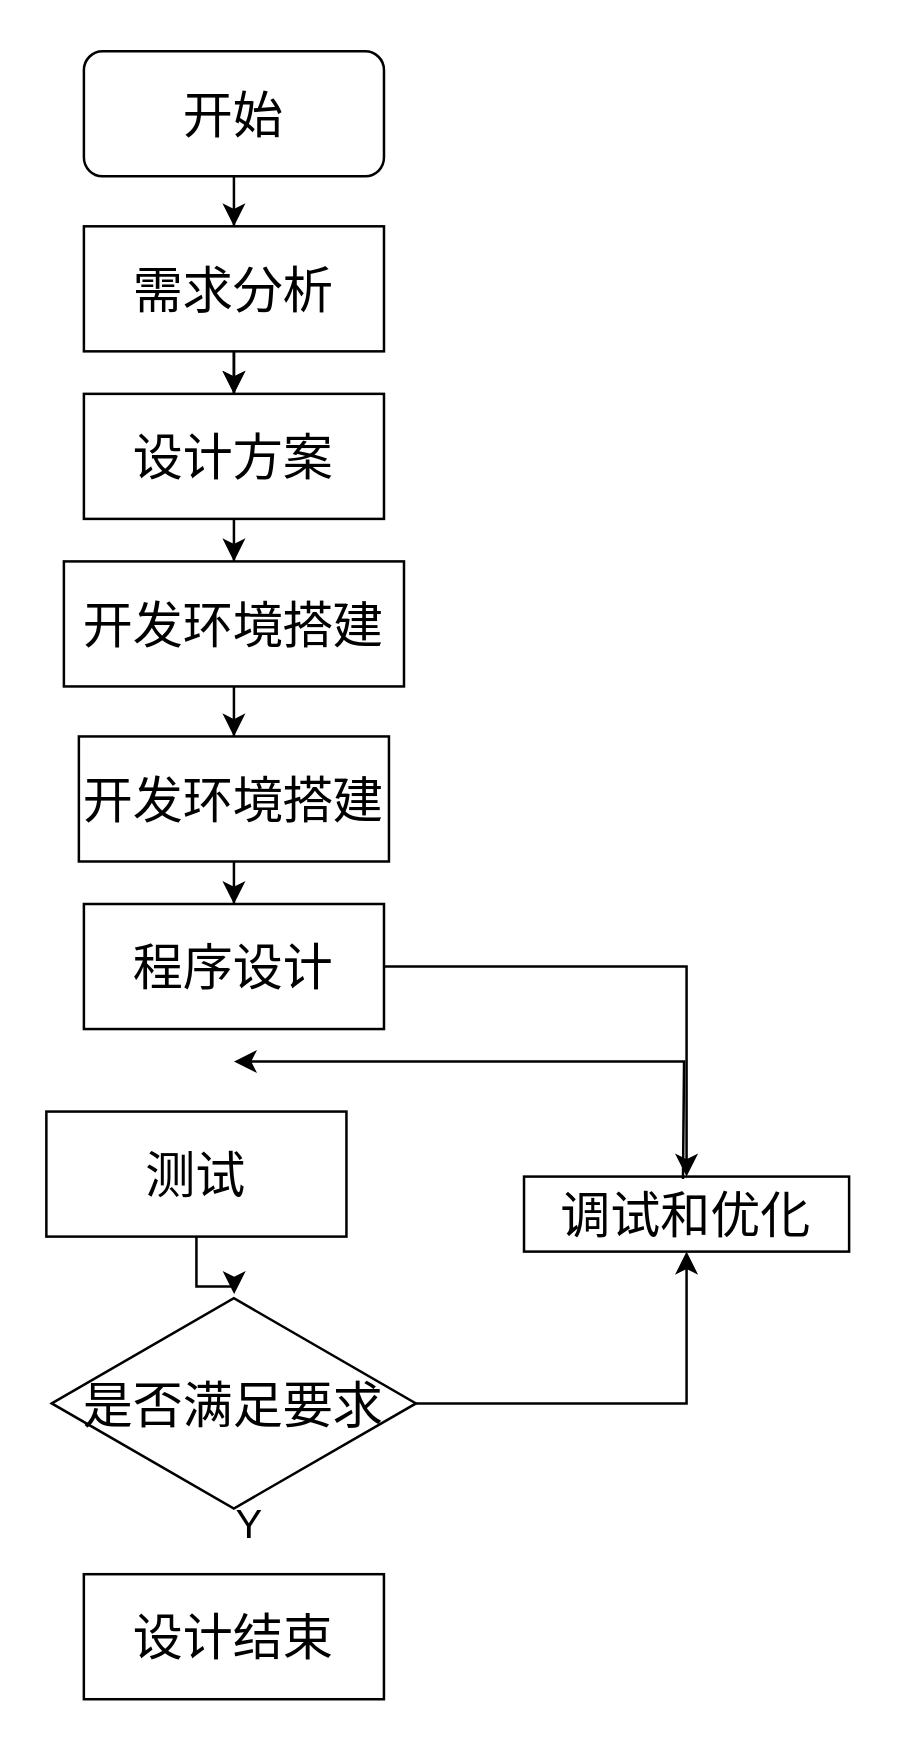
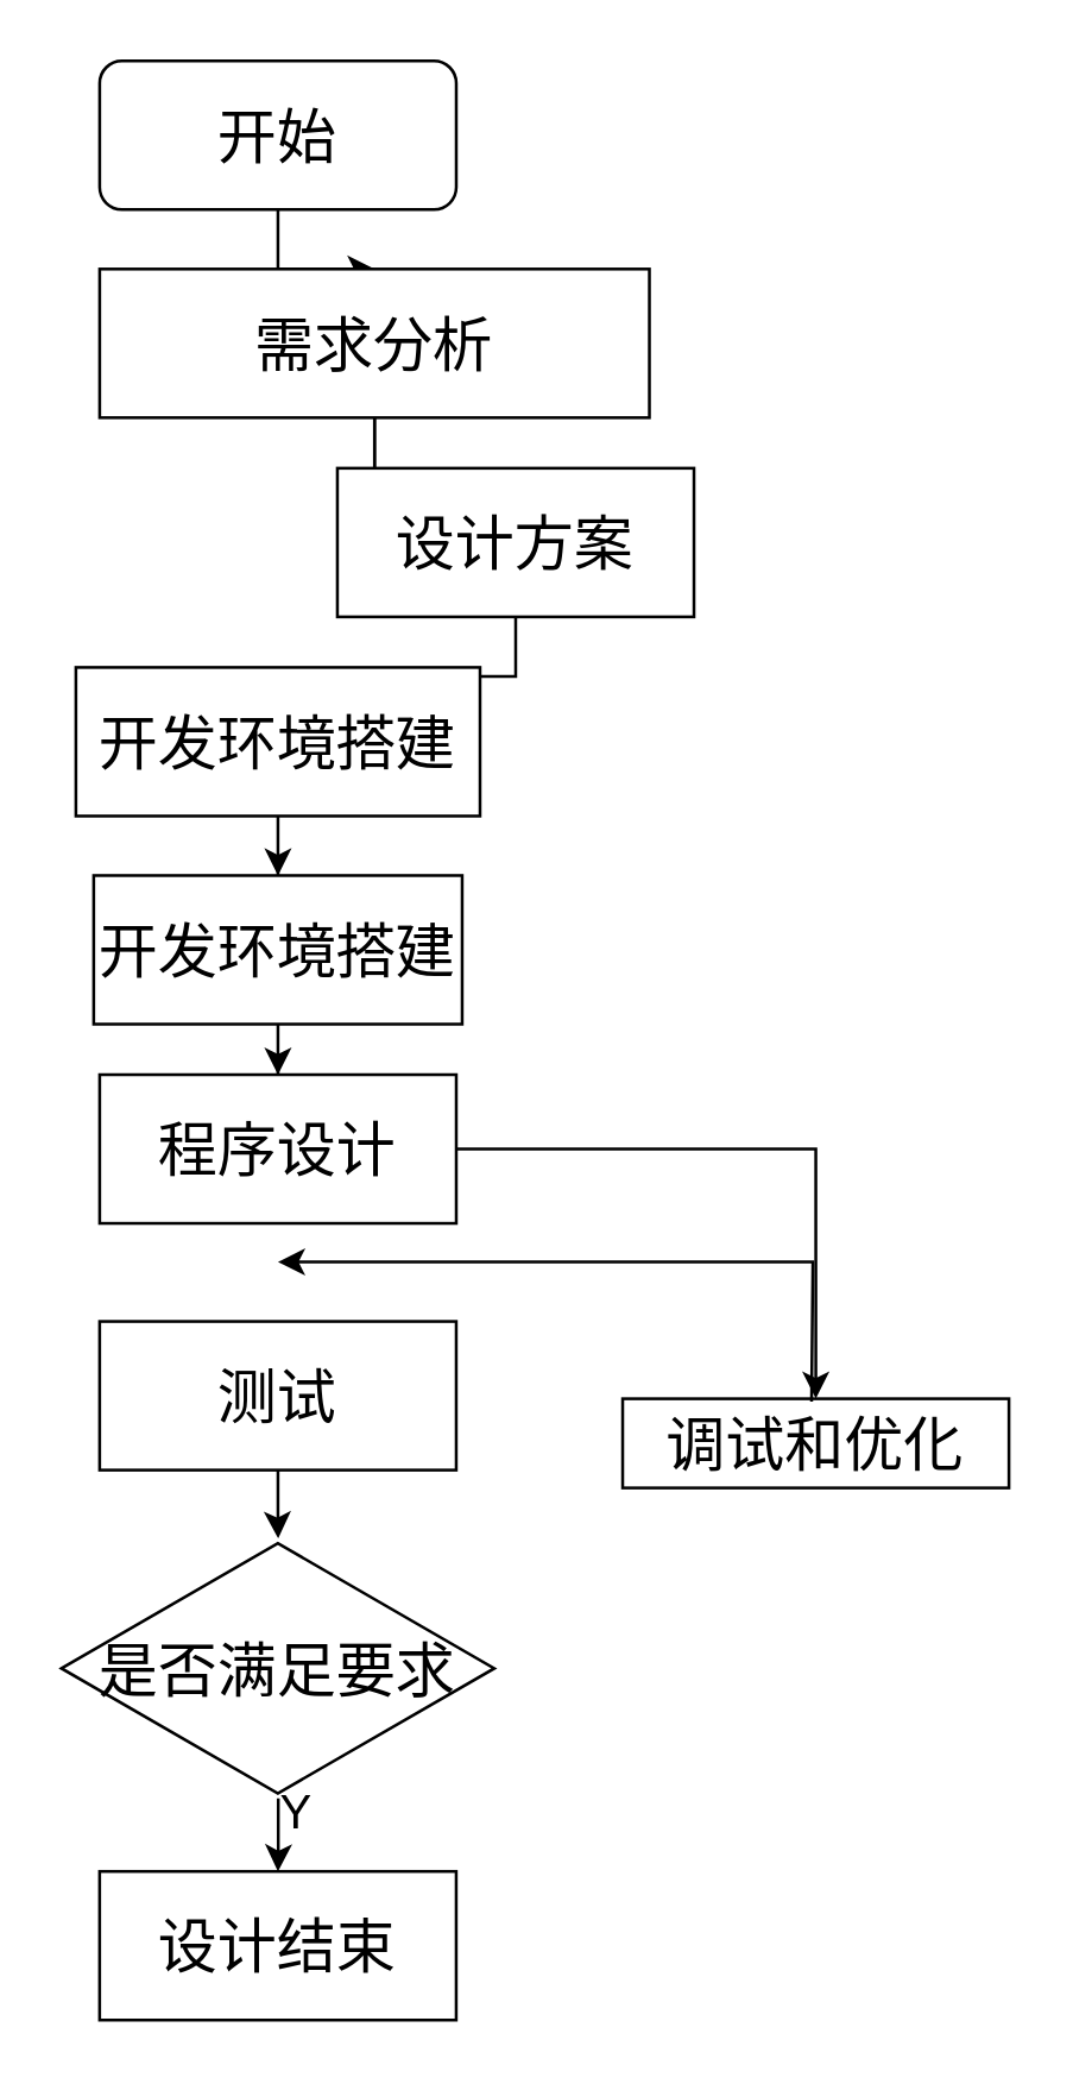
- <mxCell id="20" value="&lt;font style=&quot;font-size: 20px;&quot;&gt;需求分析&lt;/font&gt;" style="rounded=0;whiteSpace=wrap;html=1;" parent="1" vertex="1"><mxGeometry x="33" y="90" width="120" height="50" as="geometry" /></mxCell>
+ <mxCell id="20" value="&lt;font style=&quot;font-size: 20px;&quot;&gt;需求分析&lt;/font&gt;" style="rounded=0;whiteSpace=wrap;html=1;" parent="1" vertex="1"><mxGeometry x="33" y="90" width="185" height="50" as="geometry" /></mxCell>
- <mxCell id="6" value="&lt;font style=&quot;font-size: 20px;&quot;&gt;设计方案&lt;/font&gt;" style="rounded=0;whiteSpace=wrap;html=1;" parent="1" vertex="1"><mxGeometry x="33" y="157" width="120" height="50" as="geometry" /></mxCell>
+ <mxCell id="6" value="&lt;font style=&quot;font-size: 20px;&quot;&gt;设计方案&lt;/font&gt;" style="rounded=0;whiteSpace=wrap;html=1;" parent="1" vertex="1"><mxGeometry x="113" y="157" width="120" height="50" as="geometry" /></mxCell>
- <mxCell id="14" value="&lt;font style=&quot;font-size: 20px;&quot;&gt;测试&lt;/font&gt;" style="rounded=0;whiteSpace=wrap;html=1;" parent="1" vertex="1"><mxGeometry x="17.99" y="444" width="120" height="50" as="geometry" /></mxCell>
+ <mxCell id="14" value="&lt;font style=&quot;font-size: 20px;&quot;&gt;测试&lt;/font&gt;" style="rounded=0;whiteSpace=wrap;html=1;" parent="1" vertex="1"><mxGeometry x="32.99" y="444" width="120" height="50" as="geometry" /></mxCell>
- <mxCell id="15" value="" style="edgeStyle=orthogonalEdgeStyle;rounded=0;orthogonalLoop=1;jettySize=auto;html=1;" parent="1" source="16" target="18" edge="1"><mxGeometry relative="1" as="geometry" /></mxCell>
+ <mxCell id="15" value="" style="edgeStyle=orthogonalEdgeStyle;rounded=0;orthogonalLoop=1;jettySize=auto;html=1;" parent="1" source="16" target="17" edge="1"><mxGeometry relative="1" as="geometry" /></mxCell>
